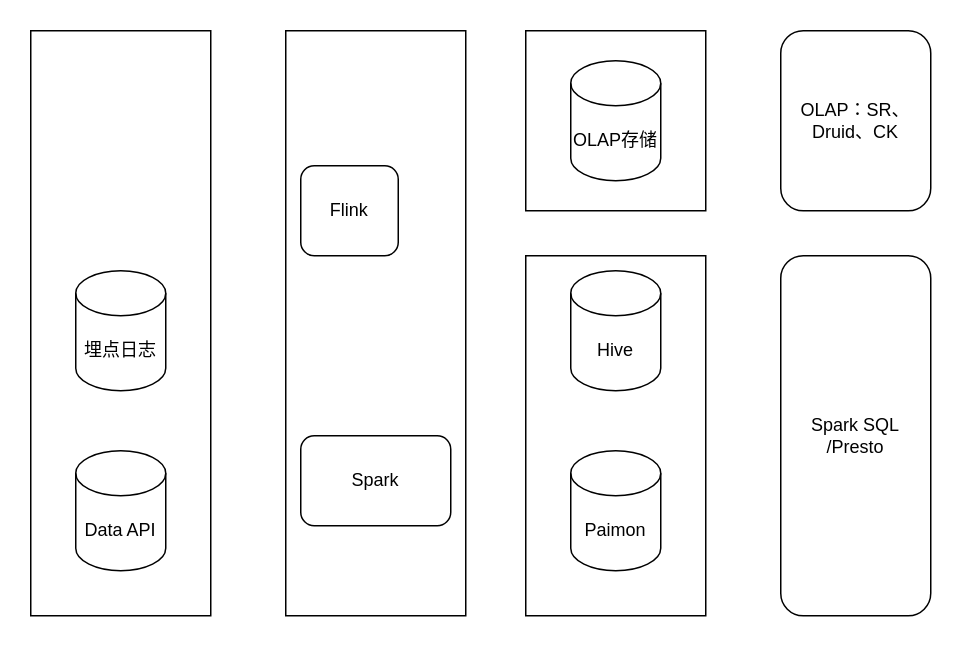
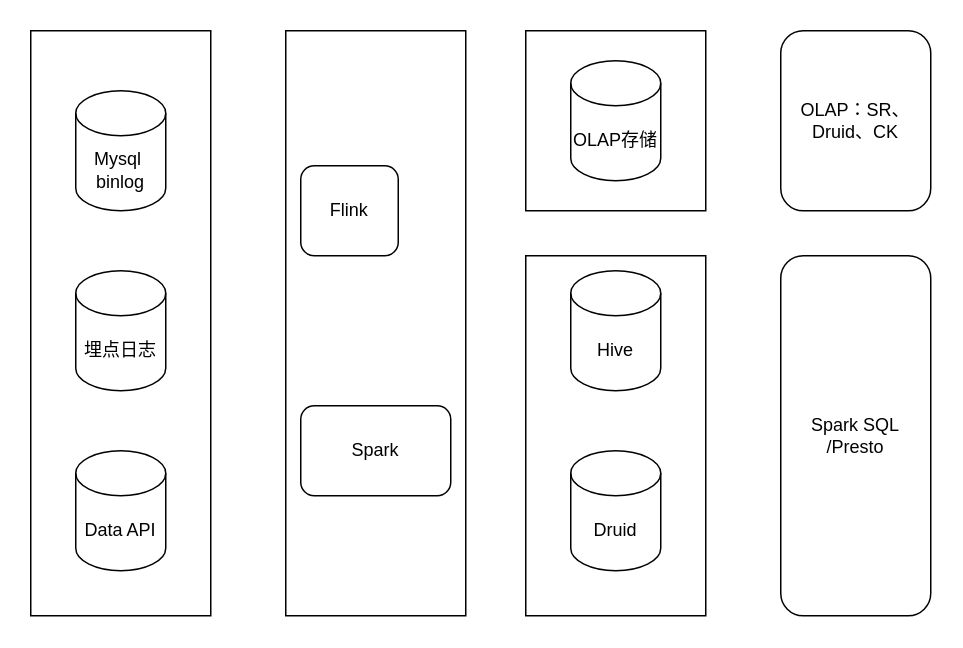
+ <mxCell id="4" value="Mysql&amp;nbsp;&lt;div&gt;binlog&lt;/div&gt;" style="shape=cylinder3;whiteSpace=wrap;html=1;boundedLbl=1;backgroundOutline=1;size=15;" vertex="1" parent="1"><mxGeometry x="50" y="60" width="60" height="80" as="geometry" /></mxCell>
- <mxCell id="8" value="Spark" style="rounded=1;whiteSpace=wrap;html=1;" vertex="1" parent="1"><mxGeometry x="200" y="290" width="100" height="60" as="geometry" /></mxCell>
+ <mxCell id="8" value="Spark" style="rounded=1;whiteSpace=wrap;html=1;" vertex="1" parent="1"><mxGeometry x="200" y="270" width="100" height="60" as="geometry" /></mxCell>
- <mxCell id="10" value="Paimon" style="shape=cylinder3;whiteSpace=wrap;html=1;boundedLbl=1;backgroundOutline=1;size=15;" vertex="1" parent="1"><mxGeometry x="380" y="300" width="60" height="80" as="geometry" /></mxCell>
+ <mxCell id="10" value="Druid" style="shape=cylinder3;whiteSpace=wrap;html=1;boundedLbl=1;backgroundOutline=1;size=15;" vertex="1" parent="1"><mxGeometry x="380" y="300" width="60" height="80" as="geometry" /></mxCell>
